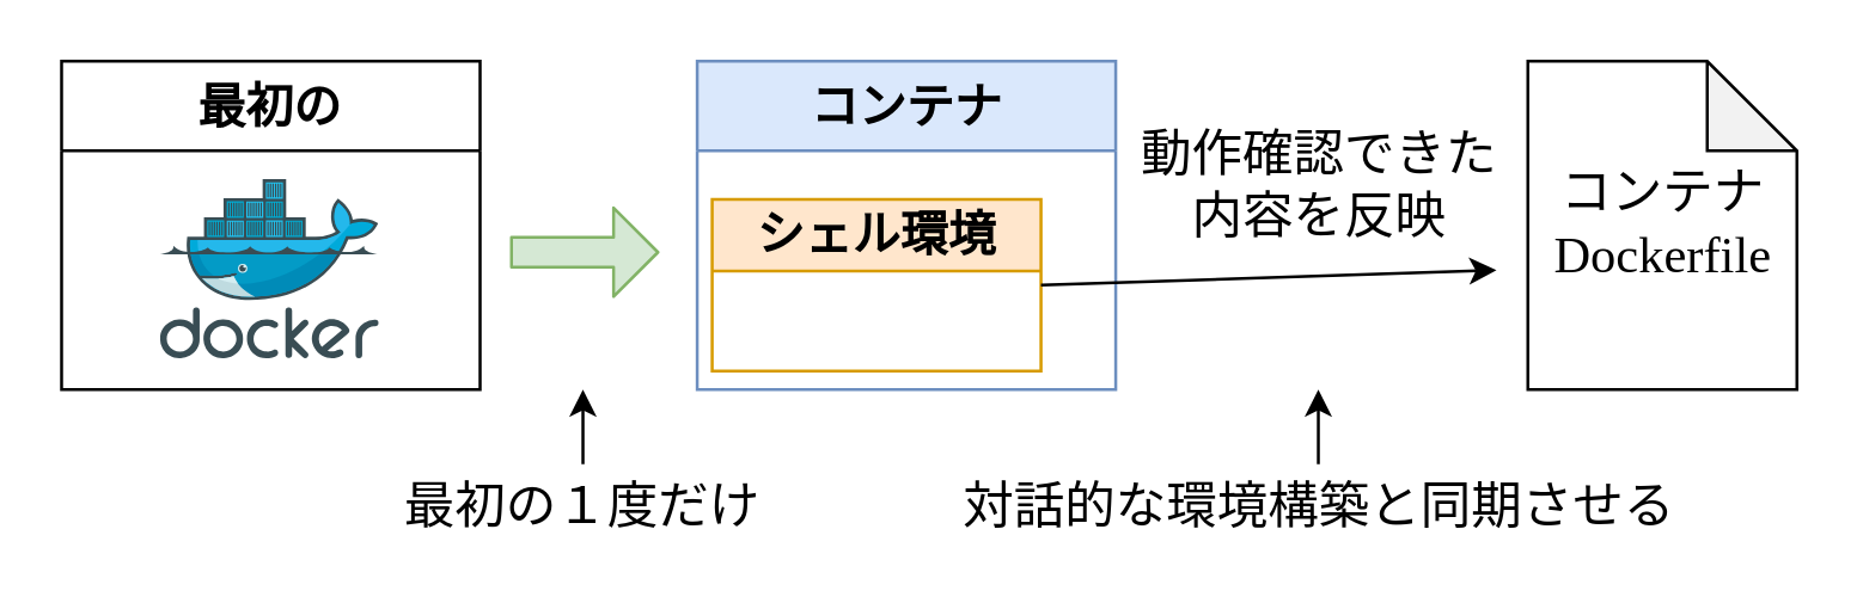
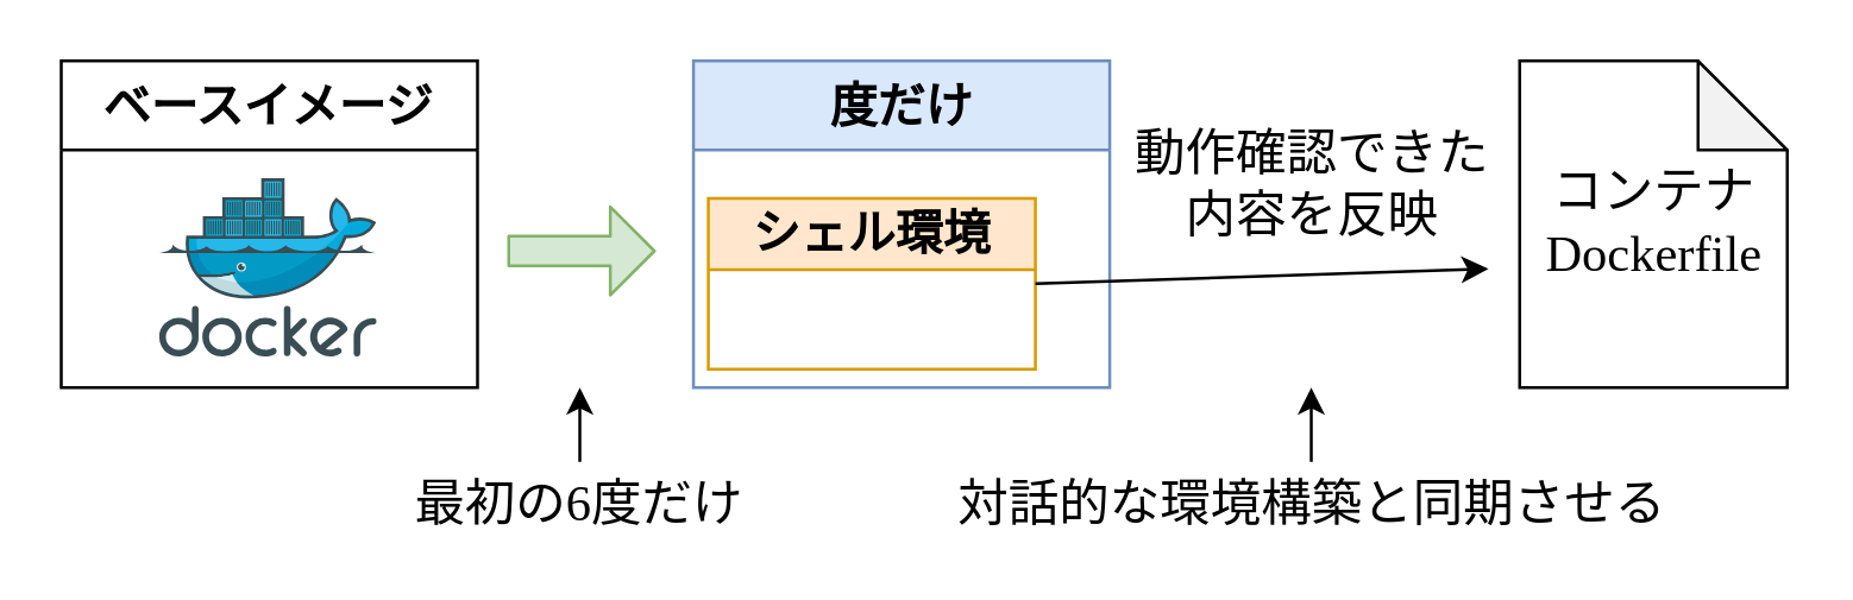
- <mxCell id="3" value="&lt;font style=&quot;font-size: 16px;&quot;&gt;最初の&lt;/font&gt;" style="swimlane;whiteSpace=wrap;html=1;startSize=30;fontFamily=Noto Sans JP;fontSource=https%3A%2F%2Ffonts.googleapis.com%2Fcss%3Ffamily%3DNoto%2BSans%2BJP;" parent="1" vertex="1"><mxGeometry width="140" height="110" as="geometry" x="20" y="20" /></mxCell>
+ <mxCell id="3" value="&lt;font style=&quot;font-size: 16px;&quot;&gt;ベースイメージ&lt;/font&gt;" style="swimlane;whiteSpace=wrap;html=1;startSize=30;fontFamily=Noto Sans JP;fontSource=https%3A%2F%2Ffonts.googleapis.com%2Fcss%3Ffamily%3DNoto%2BSans%2BJP;" parent="1" vertex="1"><mxGeometry width="140" height="110" as="geometry" x="20" y="20" /></mxCell>
- <mxCell id="5" value="&lt;font style=&quot;font-size: 16px;&quot;&gt;コンテナ&lt;/font&gt;" style="swimlane;whiteSpace=wrap;html=1;startSize=30;fillColor=#dae8fc;strokeColor=#6c8ebf;fontFamily=Noto Sans JP;fontSource=https%3A%2F%2Ffonts.googleapis.com%2Fcss%3Ffamily%3DNoto%2BSans%2BJP;" parent="1" vertex="1"><mxGeometry x="232.63" width="140" height="110" as="geometry" y="20" /></mxCell>
+ <mxCell id="5" value="&lt;font style=&quot;font-size: 16px;&quot;&gt;度だけ&lt;/font&gt;" style="swimlane;whiteSpace=wrap;html=1;startSize=30;fillColor=#dae8fc;strokeColor=#6c8ebf;fontFamily=Noto Sans JP;fontSource=https%3A%2F%2Ffonts.googleapis.com%2Fcss%3Ffamily%3DNoto%2BSans%2BJP;" parent="1" vertex="1"><mxGeometry x="232.63" width="140" height="110" as="geometry" y="20" /></mxCell>
- <mxCell id="8" value="&lt;font style=&quot;font-size: 17px;&quot;&gt;最初の１度だけ&lt;/font&gt;" style="text;html=1;strokeColor=none;fillColor=none;align=center;verticalAlign=middle;whiteSpace=wrap;rounded=0;fontFamily=Noto Sans JP;fontSource=https%3A%2F%2Ffonts.googleapis.com%2Fcss%3Ffamily%3DNoto%2BSans%2BJP;" parent="1" vertex="1"><mxGeometry x="134.35" y="160" width="121.3" height="20" as="geometry" /></mxCell>
+ <mxCell id="8" value="&lt;font style=&quot;font-size: 17px;&quot;&gt;最初の6度だけ&lt;/font&gt;" style="text;html=1;strokeColor=none;fillColor=none;align=center;verticalAlign=middle;whiteSpace=wrap;rounded=0;fontFamily=Noto Sans JP;fontSource=https%3A%2F%2Ffonts.googleapis.com%2Fcss%3Ffamily%3DNoto%2BSans%2BJP;" parent="1" vertex="1"><mxGeometry x="134.35" y="160" width="121.3" height="20" as="geometry" /></mxCell>
